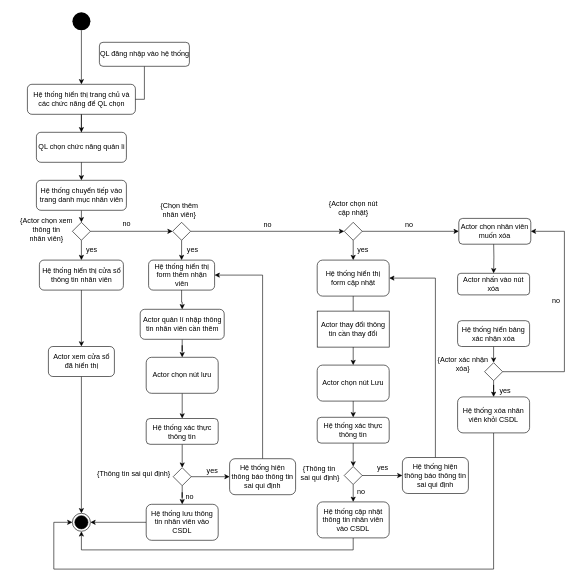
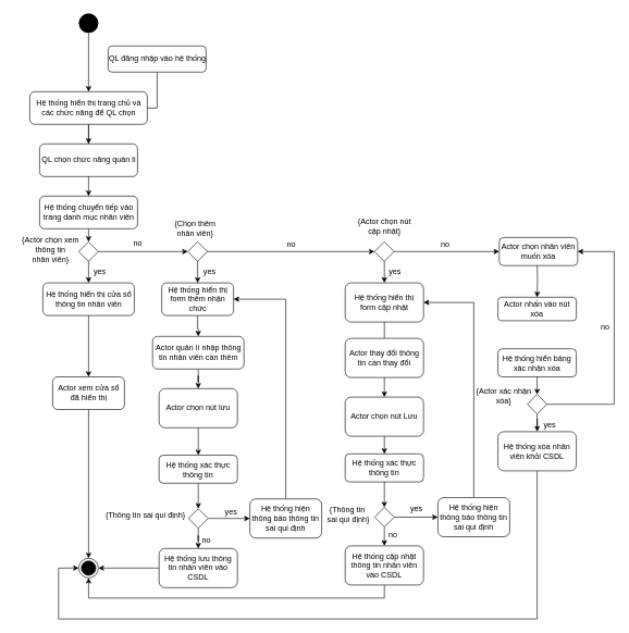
- <mxCell id="24" value="Hệ thống hiển thị&lt;br&gt;form thêm nhận &lt;br&gt;viên" style="html=1;rounded=1;" parent="1" vertex="1"><mxGeometry x="247" y="433" width="110" height="50" as="geometry" /></mxCell>
+ <mxCell id="24" value="Hệ thống hiển thị&lt;br&gt;form thêm nhận &lt;br&gt;chức" style="html=1;rounded=1;" parent="1" vertex="1"><mxGeometry x="247" y="433" width="110" height="50" as="geometry" /></mxCell>
- <mxCell id="39" value="Actor thay đổi thông tin cần thay đổi" style="whiteSpace=wrap;html=1;rounded=0;" parent="1" vertex="1"><mxGeometry x="528" y="518" width="120" height="60" as="geometry" /></mxCell>
+ <mxCell id="39" value="Actor thay đổi thông tin cần thay đổi" style="whiteSpace=wrap;html=1;rounded=1;" parent="1" vertex="1"><mxGeometry x="528" y="518" width="120" height="60" as="geometry" /></mxCell>
